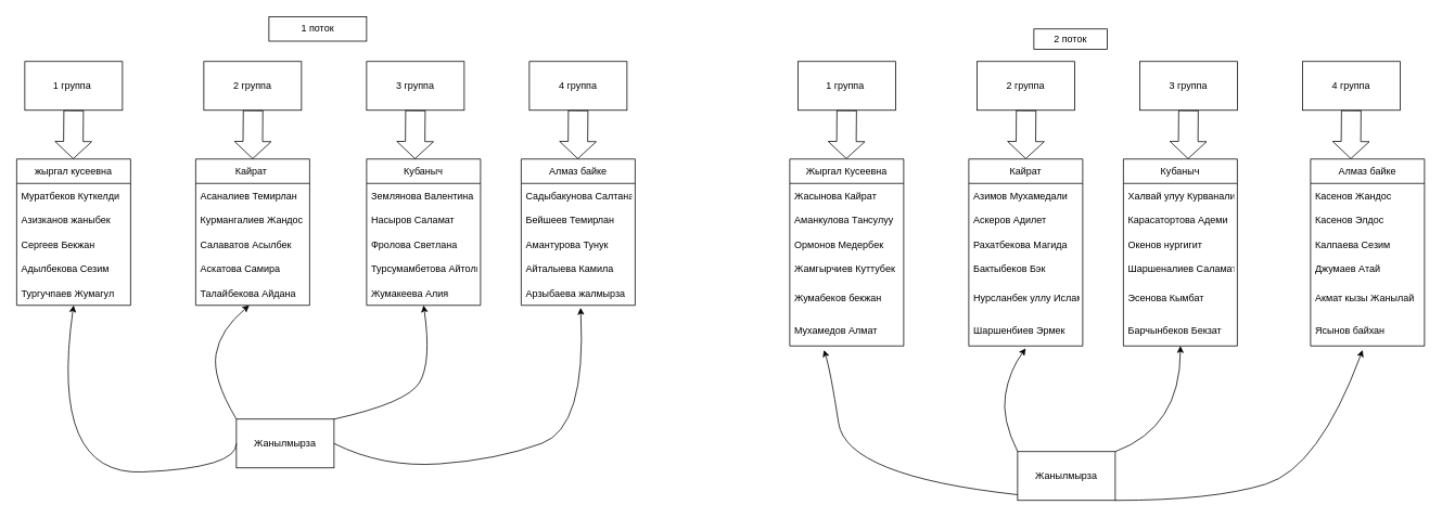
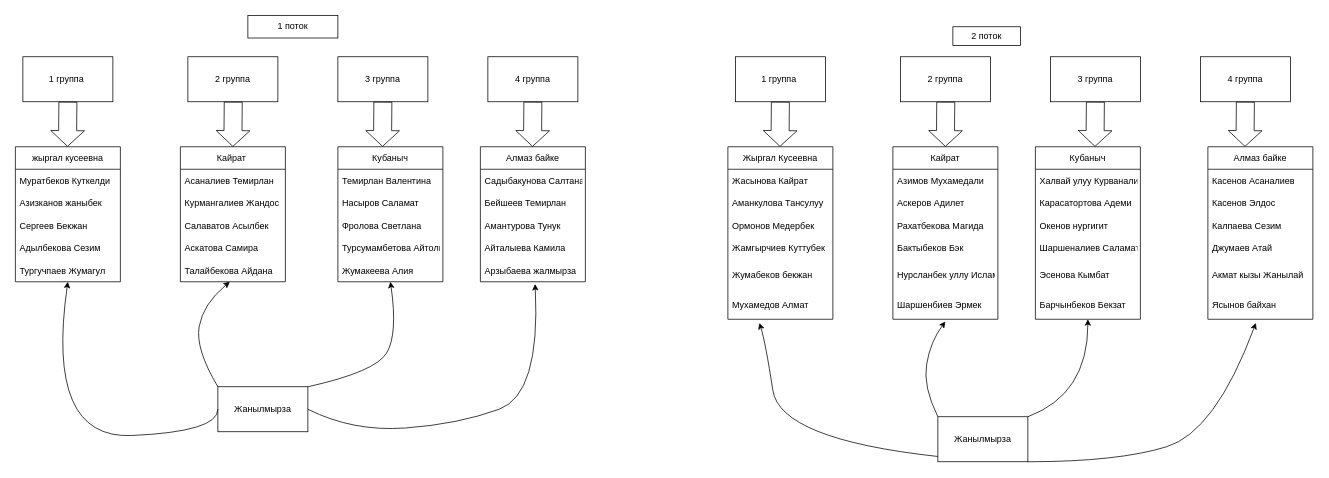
- <mxCell id="13" value="Землянова Валентина" style="text;strokeColor=none;fillColor=none;align=left;verticalAlign=middle;spacingLeft=4;spacingRight=4;overflow=hidden;points=[[0,0.5],[1,0.5]];portConstraint=eastwest;rotatable=0;" vertex="1" parent="12"><mxGeometry y="30" width="140" height="30" as="geometry" /></mxCell>
+ <mxCell id="13" value="Темирлан Валентина" style="text;strokeColor=none;fillColor=none;align=left;verticalAlign=middle;spacingLeft=4;spacingRight=4;overflow=hidden;points=[[0,0.5],[1,0.5]];portConstraint=eastwest;rotatable=0;" vertex="1" parent="12"><mxGeometry y="30" width="140" height="30" as="geometry" /></mxCell>
- <mxCell id="58" value="Касенов Жандос" style="text;strokeColor=none;fillColor=none;align=left;verticalAlign=middle;spacingLeft=4;spacingRight=4;overflow=hidden;points=[[0,0.5],[1,0.5]];portConstraint=eastwest;rotatable=0;" vertex="1" parent="57"><mxGeometry y="30" width="140" height="30" as="geometry" /></mxCell>
+ <mxCell id="58" value="Касенов Асаналиев" style="text;strokeColor=none;fillColor=none;align=left;verticalAlign=middle;spacingLeft=4;spacingRight=4;overflow=hidden;points=[[0,0.5],[1,0.5]];portConstraint=eastwest;rotatable=0;" vertex="1" parent="57"><mxGeometry y="30" width="140" height="30" as="geometry" /></mxCell>
